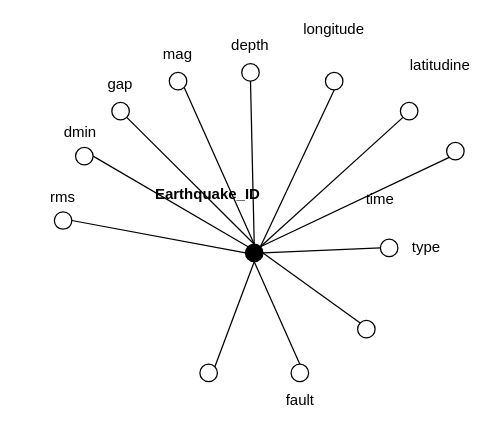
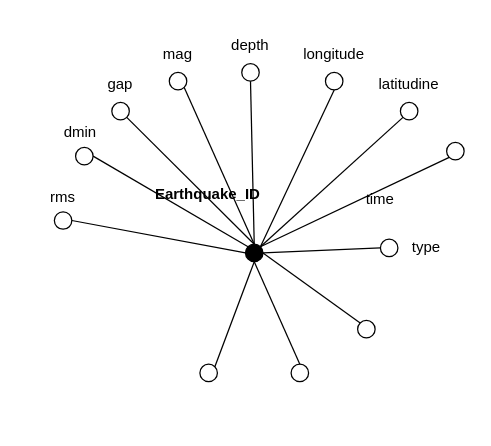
- <mxCell id="8" value="longitude" style="text;html=1;align=center;verticalAlign=middle;whiteSpace=wrap;rounded=0;" parent="1" vertex="1"><mxGeometry x="237" y="7.5" width="60" height="30" as="geometry" /></mxCell>
+ <mxCell id="8" value="longitude" style="text;html=1;align=center;verticalAlign=middle;whiteSpace=wrap;rounded=0;" parent="1" vertex="1"><mxGeometry x="237" y="27.5" width="60" height="30" as="geometry" /></mxCell>
- <mxCell id="6" value="latitudine" style="text;html=1;align=center;verticalAlign=middle;whiteSpace=wrap;rounded=0;" parent="1" vertex="1"><mxGeometry x="322" y="36.5" width="60" height="30" as="geometry" /></mxCell>
+ <mxCell id="6" value="latitudine" style="text;html=1;align=center;verticalAlign=middle;whiteSpace=wrap;rounded=0;" parent="1" vertex="1"><mxGeometry x="297" y="51.5" width="60" height="30" as="geometry" /></mxCell>
- <mxCell id="27" value="fault" style="text;html=1;align=center;verticalAlign=middle;whiteSpace=wrap;rounded=0;" parent="1" vertex="1"><mxGeometry x="209.5" y="305" width="60" height="30" as="geometry" /></mxCell>
